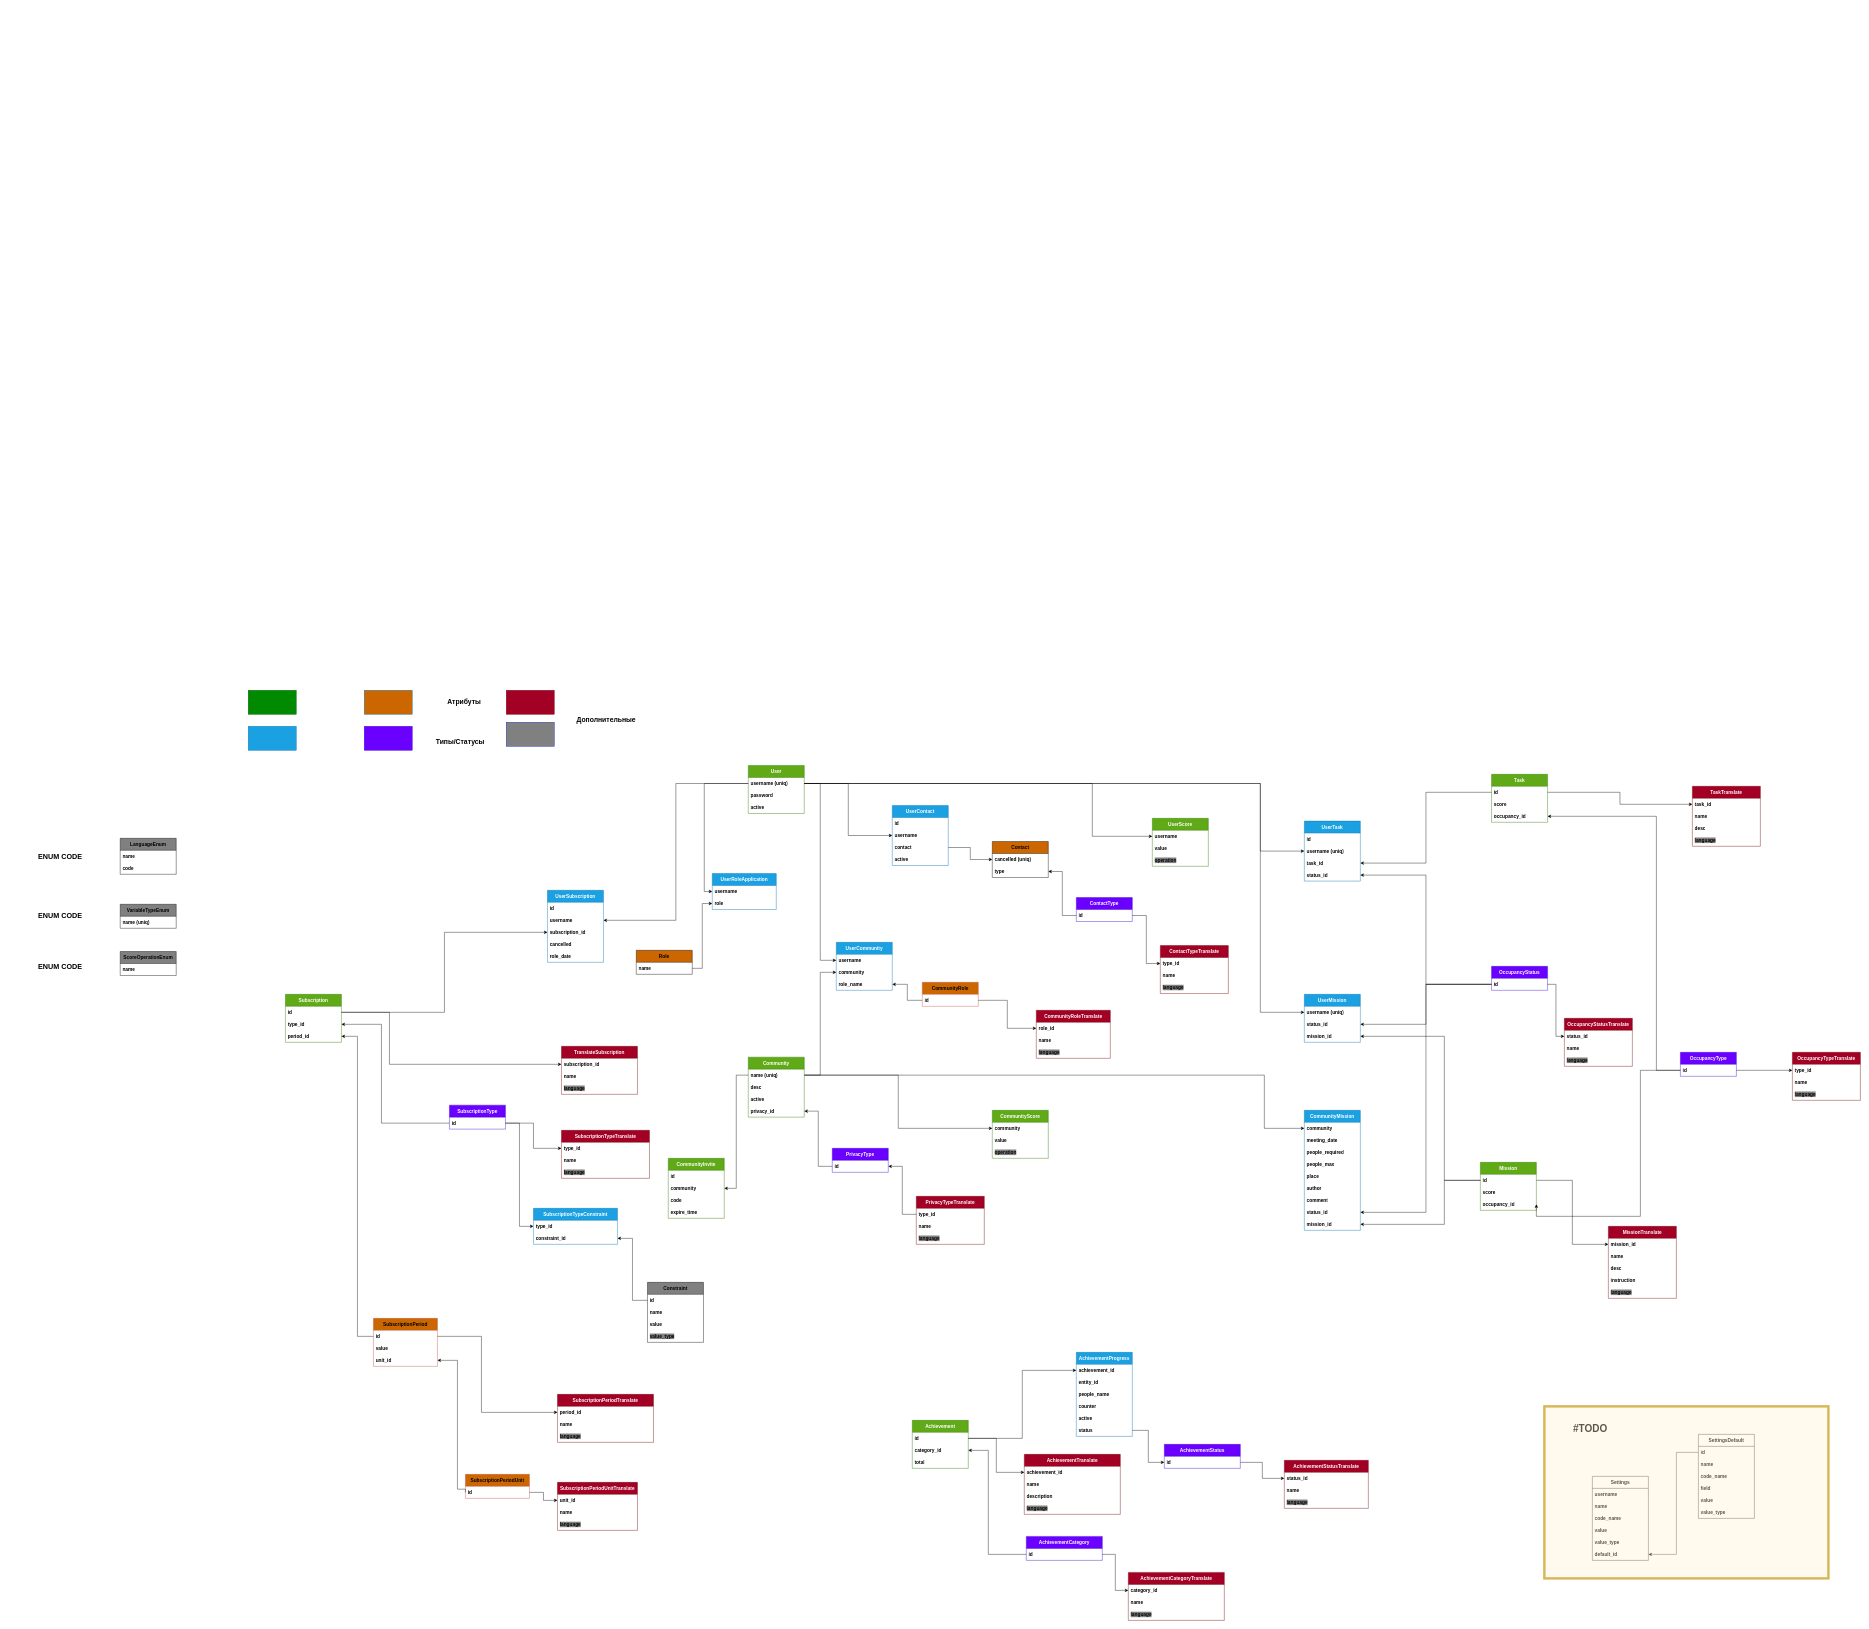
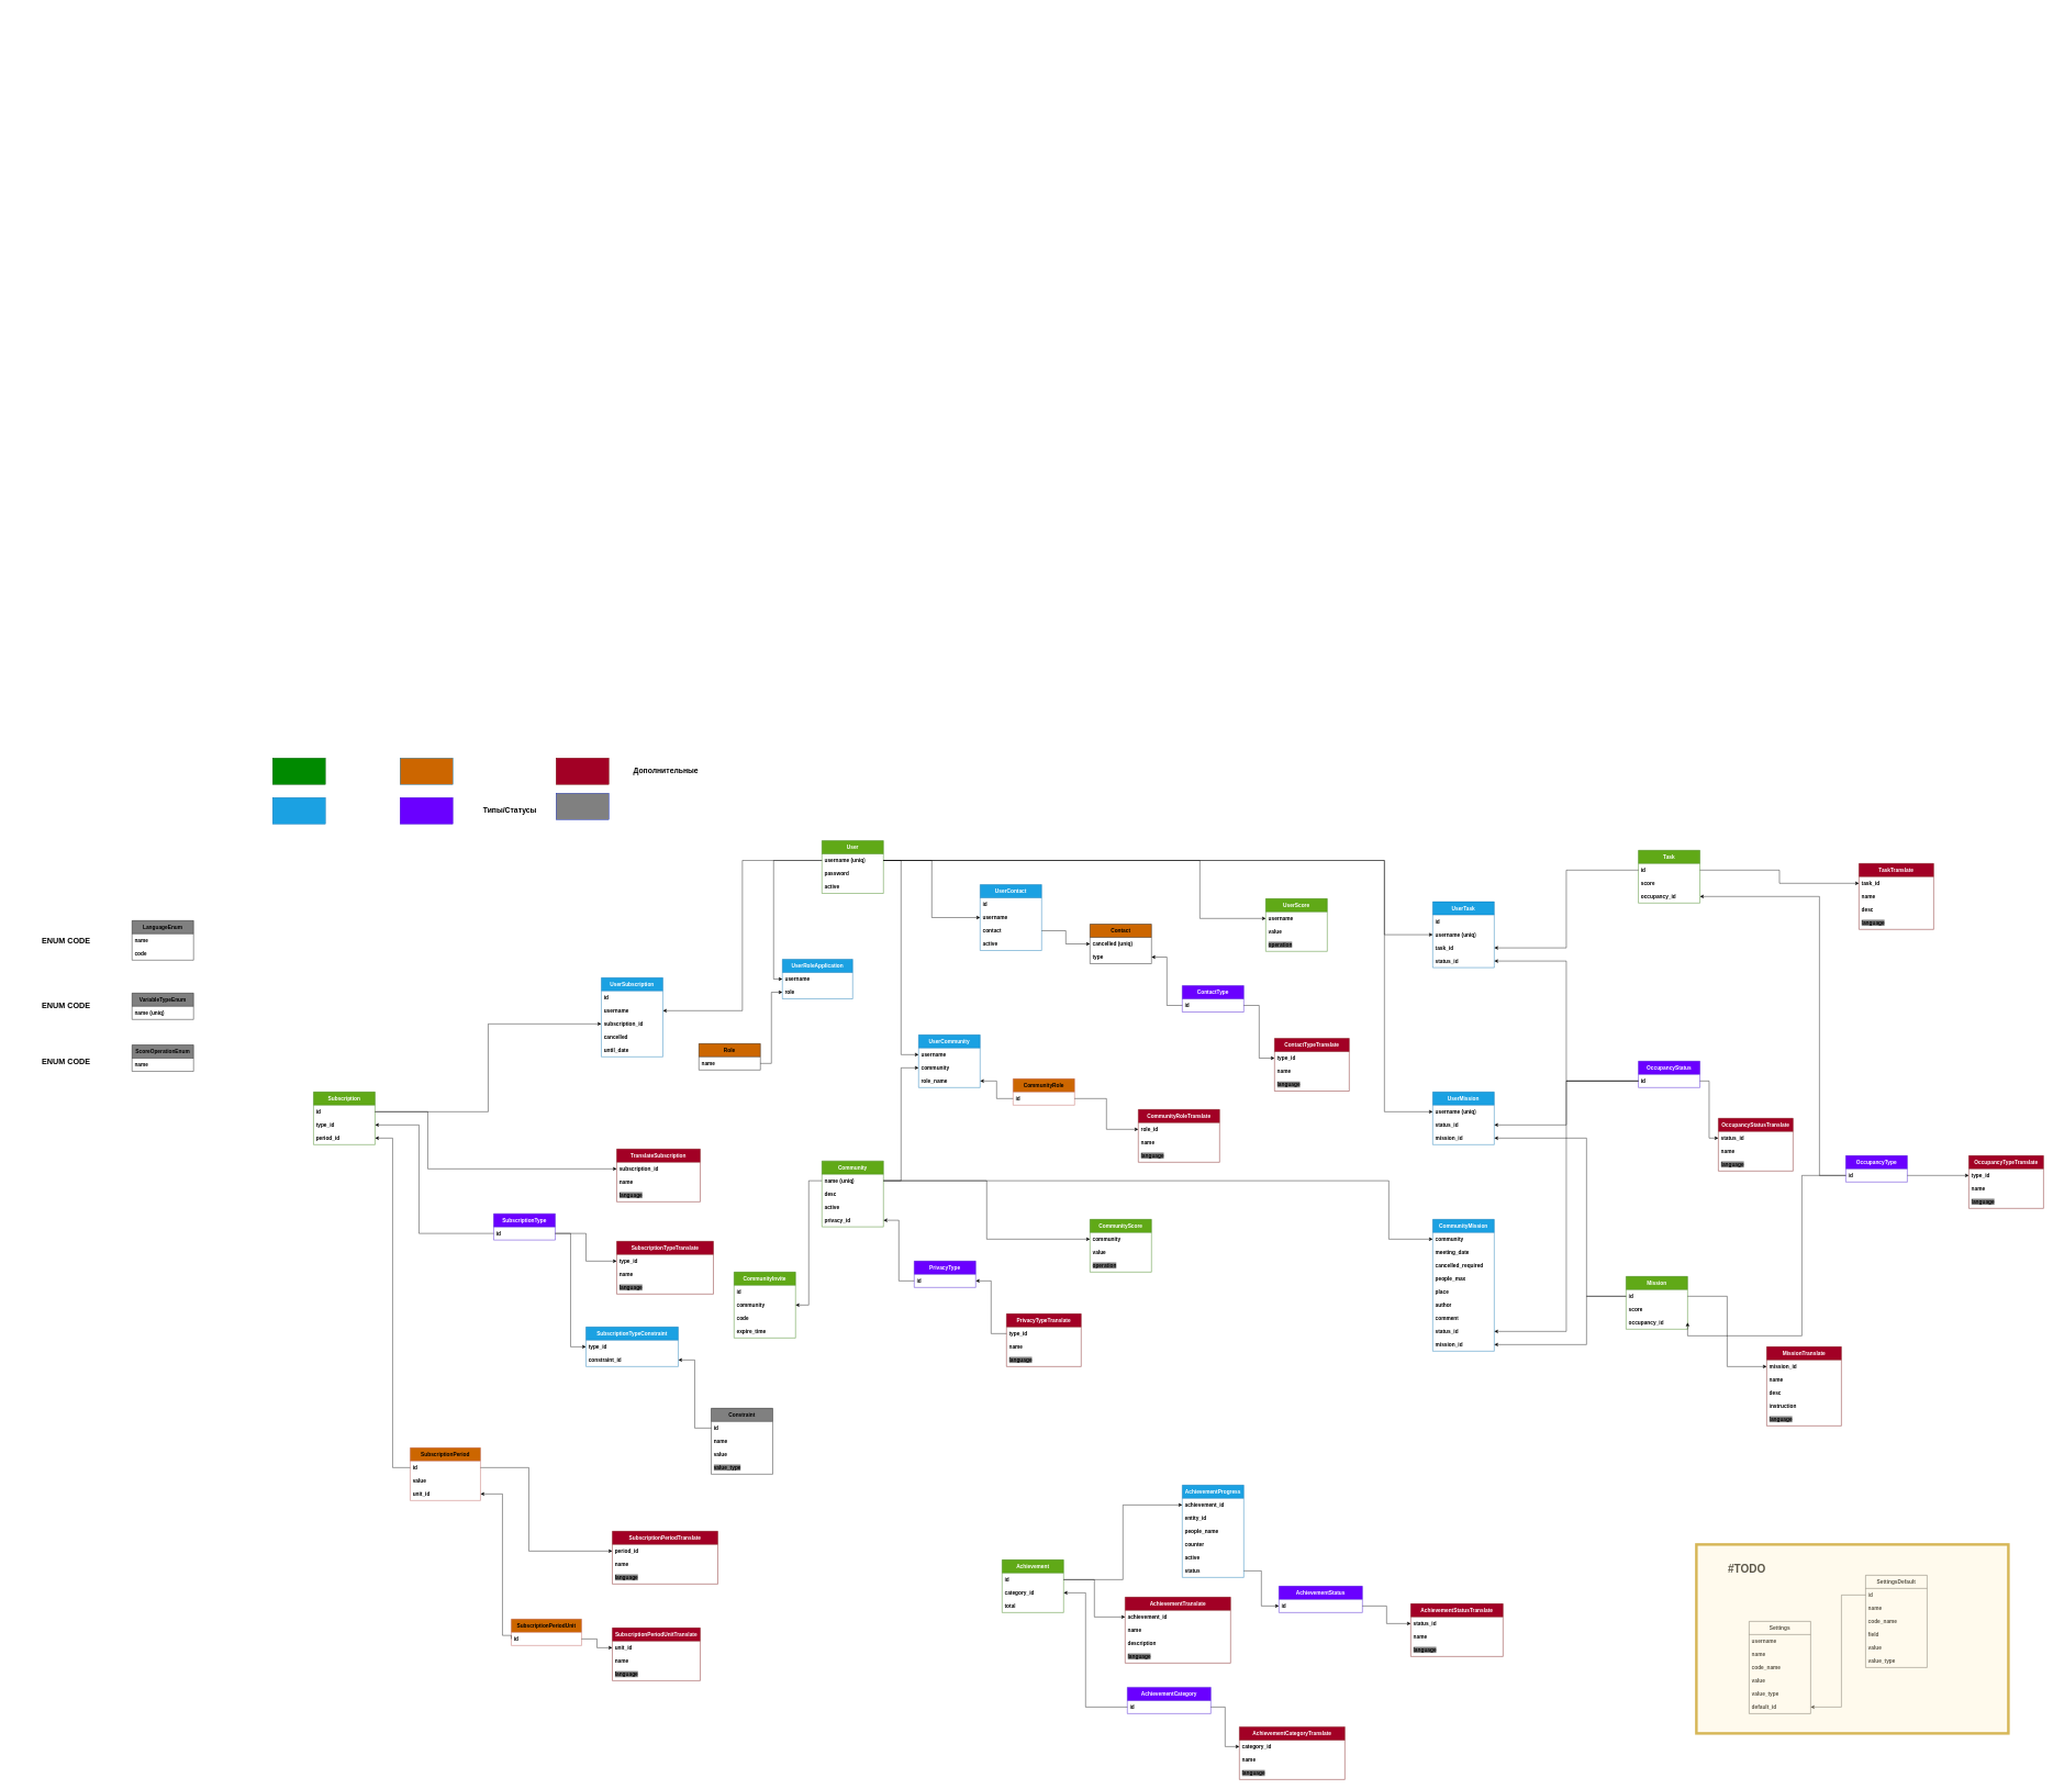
- <mxCell id="41" value="&lt;span style=&quot;font-size: 17px;&quot;&gt;&lt;span&gt;Атрибуты&lt;/span&gt;&lt;/span&gt;" style="text;html=1;strokeColor=none;fillColor=none;align=center;verticalAlign=middle;whiteSpace=wrap;rounded=0;fontStyle=1" parent="1" vertex="1"><mxGeometry x="1070" y="1740" width="180" height="30" as="geometry" /></mxCell>
- <mxCell id="46" value="&lt;span style=&quot;font-size: 17px;&quot;&gt;&lt;span&gt;Дополнительные&lt;/span&gt;&lt;/span&gt;" style="text;html=1;strokeColor=none;fillColor=none;align=center;verticalAlign=middle;whiteSpace=wrap;rounded=0;fontStyle=1" parent="1" vertex="1"><mxGeometry x="1425" y="1785" width="180" height="30" as="geometry" /></mxCell>
+ <mxCell id="46" value="&lt;span style=&quot;font-size: 17px;&quot;&gt;&lt;span&gt;Дополнительные&lt;/span&gt;&lt;/span&gt;" style="text;html=1;strokeColor=none;fillColor=none;align=center;verticalAlign=middle;whiteSpace=wrap;rounded=0;fontStyle=1" parent="1" vertex="1"><mxGeometry x="1425" y="1740" width="180" height="30" as="geometry" /></mxCell>
- <mxCell id="43" value="&lt;span style=&quot;font-size: 17px;&quot;&gt;&lt;span&gt;Типы/Статусы&lt;/span&gt;&lt;/span&gt;" style="text;html=1;strokeColor=none;fillColor=none;align=center;verticalAlign=middle;whiteSpace=wrap;rounded=0;fontStyle=1" parent="1" vertex="1"><mxGeometry x="1060" y="1840" width="180" height="30" as="geometry" /></mxCell>
+ <mxCell id="43" value="&lt;span style=&quot;font-size: 17px;&quot;&gt;&lt;span&gt;Типы/Статусы&lt;/span&gt;&lt;/span&gt;" style="text;html=1;strokeColor=none;fillColor=none;align=center;verticalAlign=middle;whiteSpace=wrap;rounded=0;fontStyle=1" parent="1" vertex="1"><mxGeometry x="1070" y="1830" width="180" height="30" as="geometry" /></mxCell>
- <mxCell id="70" value="role_date" style="text;strokeColor=none;fillColor=none;align=left;verticalAlign=middle;spacingLeft=4;spacingRight=4;overflow=hidden;points=[[0,0.5],[1,0.5]];portConstraint=eastwest;rotatable=0;whiteSpace=wrap;html=1;fontStyle=1" parent="65" vertex="1"><mxGeometry y="150" width="140" height="30" as="geometry" /></mxCell>
+ <mxCell id="70" value="until_date" style="text;strokeColor=none;fillColor=none;align=left;verticalAlign=middle;spacingLeft=4;spacingRight=4;overflow=hidden;points=[[0,0.5],[1,0.5]];portConstraint=eastwest;rotatable=0;whiteSpace=wrap;html=1;fontStyle=1" parent="65" vertex="1"><mxGeometry y="150" width="140" height="30" as="geometry" /></mxCell>
- <mxCell id="181" value="people_required" style="text;strokeColor=none;fillColor=none;align=left;verticalAlign=middle;spacingLeft=4;spacingRight=4;overflow=hidden;points=[[0,0.5],[1,0.5]];portConstraint=eastwest;rotatable=0;whiteSpace=wrap;html=1;fontStyle=1" parent="178" vertex="1"><mxGeometry y="90" width="140" height="30" as="geometry" /></mxCell>
+ <mxCell id="181" value="cancelled_required" style="text;strokeColor=none;fillColor=none;align=left;verticalAlign=middle;spacingLeft=4;spacingRight=4;overflow=hidden;points=[[0,0.5],[1,0.5]];portConstraint=eastwest;rotatable=0;whiteSpace=wrap;html=1;fontStyle=1" parent="178" vertex="1"><mxGeometry y="90" width="140" height="30" as="geometry" /></mxCell>
